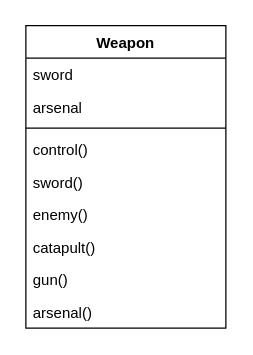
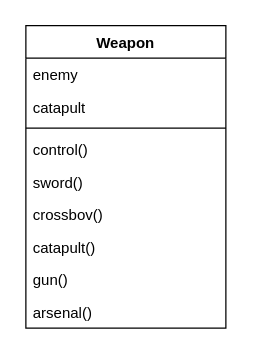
- <mxCell id="3" value="sword" style="text;strokeColor=none;fillColor=none;align=left;verticalAlign=top;spacingLeft=4;spacingRight=4;overflow=hidden;rotatable=0;points=[[0,0.5],[1,0.5]];portConstraint=eastwest;whiteSpace=wrap;html=1;" vertex="1" parent="2"><mxGeometry y="26" width="160" height="26" as="geometry" /></mxCell>
+ <mxCell id="3" value="enemy" style="text;strokeColor=none;fillColor=none;align=left;verticalAlign=top;spacingLeft=4;spacingRight=4;overflow=hidden;rotatable=0;points=[[0,0.5],[1,0.5]];portConstraint=eastwest;whiteSpace=wrap;html=1;" vertex="1" parent="2"><mxGeometry y="26" width="160" height="26" as="geometry" /></mxCell>
- <mxCell id="4" value="arsenal" style="text;strokeColor=none;fillColor=none;align=left;verticalAlign=top;spacingLeft=4;spacingRight=4;overflow=hidden;rotatable=0;points=[[0,0.5],[1,0.5]];portConstraint=eastwest;whiteSpace=wrap;html=1;" vertex="1" parent="2"><mxGeometry y="52" width="160" height="26" as="geometry" /></mxCell>
+ <mxCell id="4" value="catapult" style="text;strokeColor=none;fillColor=none;align=left;verticalAlign=top;spacingLeft=4;spacingRight=4;overflow=hidden;rotatable=0;points=[[0,0.5],[1,0.5]];portConstraint=eastwest;whiteSpace=wrap;html=1;" vertex="1" parent="2"><mxGeometry y="52" width="160" height="26" as="geometry" /></mxCell>
- <mxCell id="8" value="enemy()" style="text;strokeColor=none;fillColor=none;align=left;verticalAlign=top;spacingLeft=4;spacingRight=4;overflow=hidden;rotatable=0;points=[[0,0.5],[1,0.5]];portConstraint=eastwest;whiteSpace=wrap;html=1;" vertex="1" parent="2"><mxGeometry y="138" width="160" height="26" as="geometry" /></mxCell>
+ <mxCell id="8" value="crossbov()" style="text;strokeColor=none;fillColor=none;align=left;verticalAlign=top;spacingLeft=4;spacingRight=4;overflow=hidden;rotatable=0;points=[[0,0.5],[1,0.5]];portConstraint=eastwest;whiteSpace=wrap;html=1;" vertex="1" parent="2"><mxGeometry y="138" width="160" height="26" as="geometry" /></mxCell>
